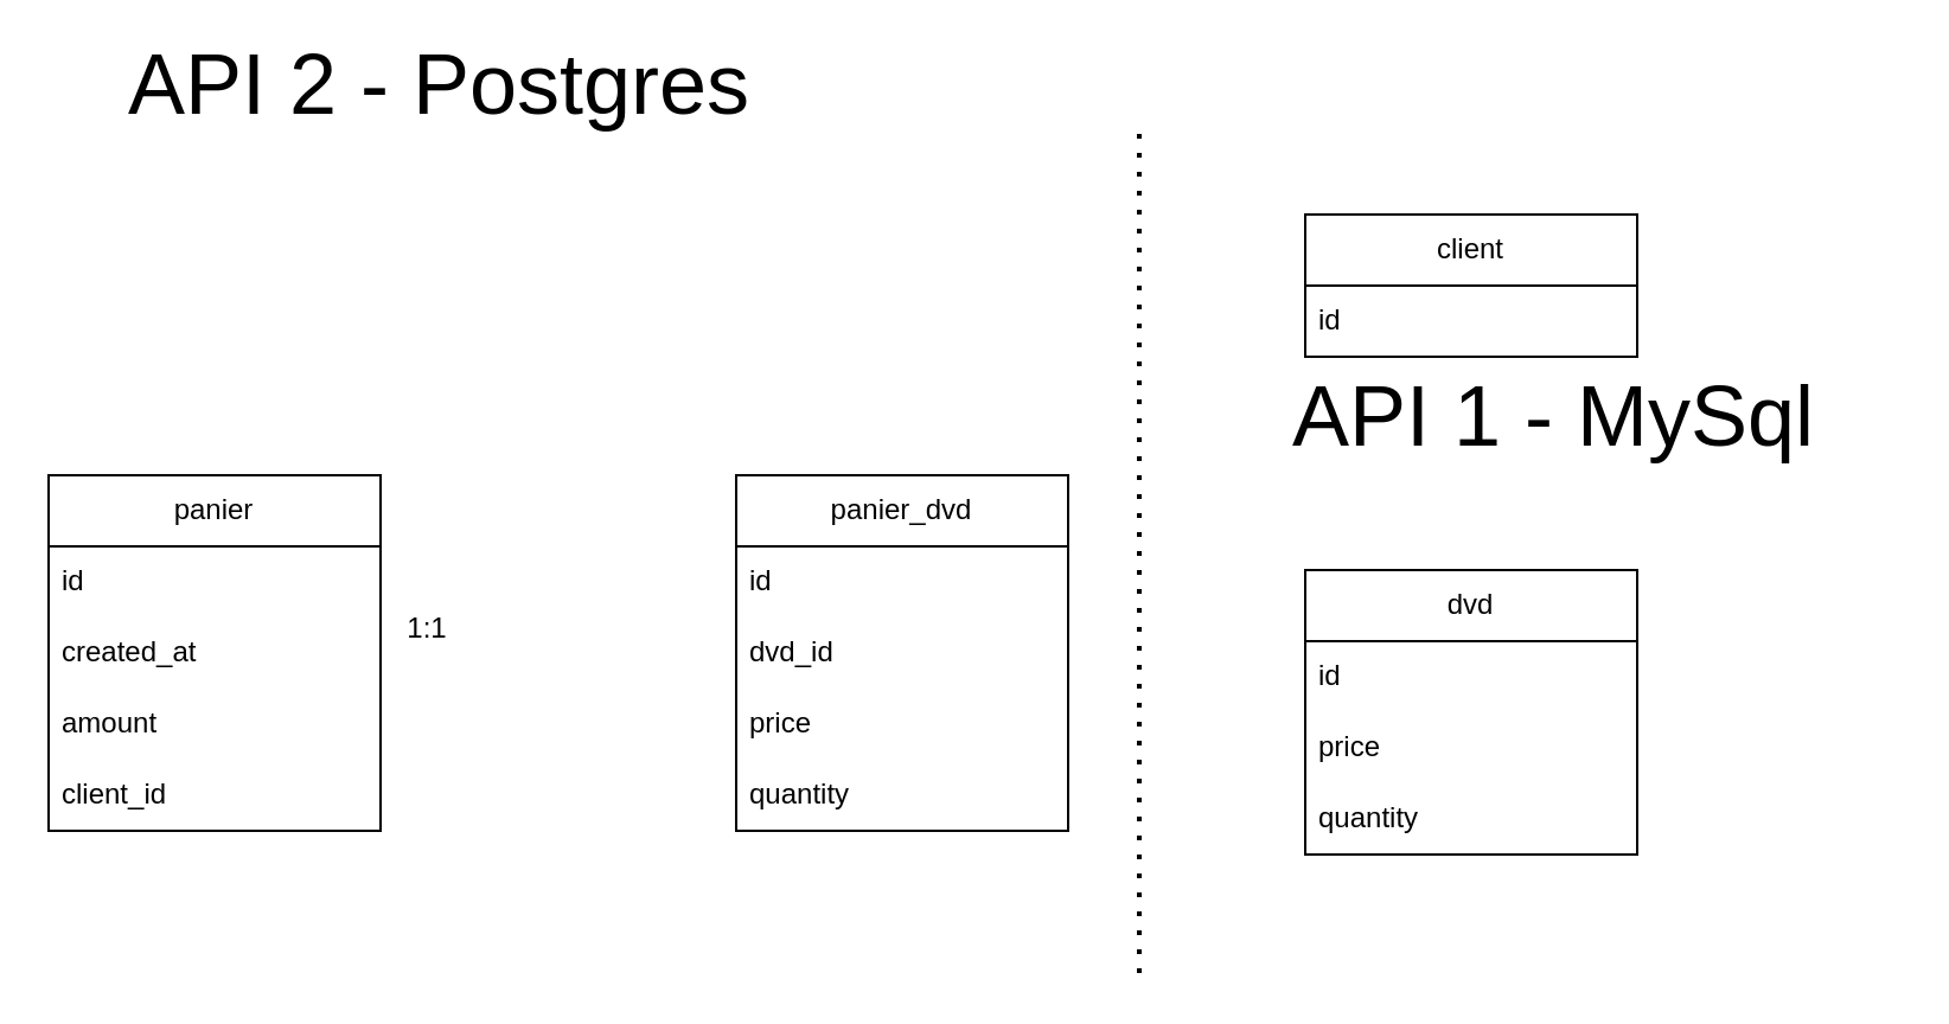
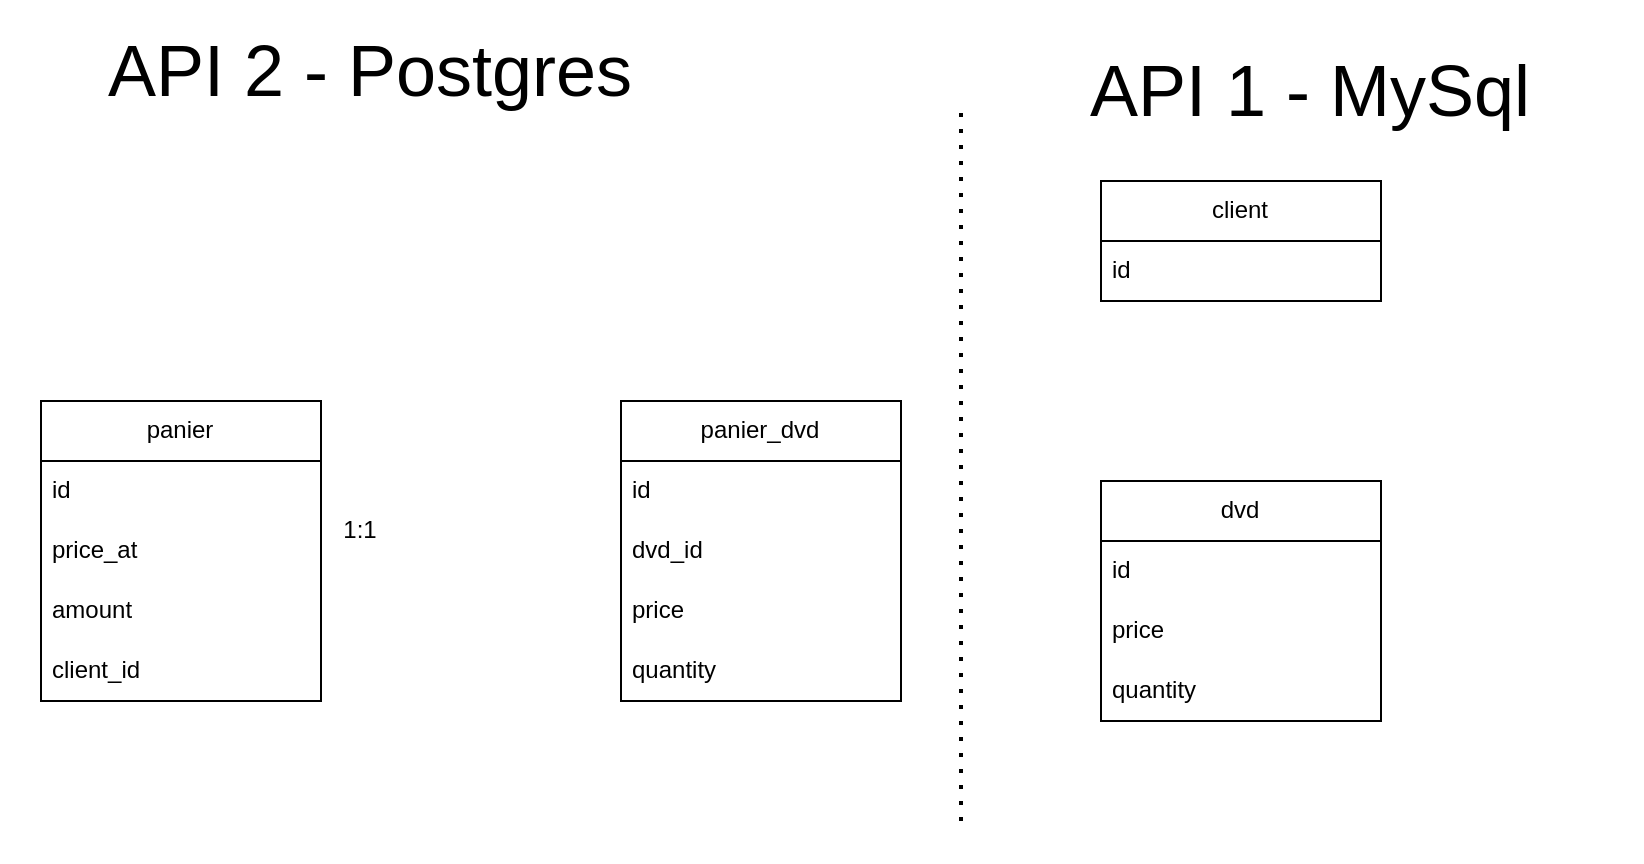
- <mxCell id="21" value="&lt;font style=&quot;font-size: 36px;&quot;&gt;API 1 - MySql&lt;/font&gt;" style="text;html=1;strokeColor=none;fillColor=none;align=center;verticalAlign=middle;whiteSpace=wrap;rounded=0;" vertex="1" parent="1"><mxGeometry x="510" y="160" width="290" height="30" as="geometry" /></mxCell>
+ <mxCell id="21" value="&lt;font style=&quot;font-size: 36px;&quot;&gt;API 1 - MySql&lt;/font&gt;" style="text;html=1;strokeColor=none;fillColor=none;align=center;verticalAlign=middle;whiteSpace=wrap;rounded=0;" vertex="1" parent="1"><mxGeometry x="510" y="30" width="290" height="30" as="geometry" /></mxCell>
- <mxCell id="9" value="created_at" style="text;strokeColor=none;fillColor=none;align=left;verticalAlign=middle;spacingLeft=4;spacingRight=4;overflow=hidden;points=[[0,0.5],[1,0.5]];portConstraint=eastwest;rotatable=0;whiteSpace=wrap;html=1;" parent="7" vertex="1"><mxGeometry y="60" width="140" height="30" as="geometry" /></mxCell>
+ <mxCell id="9" value="price_at" style="text;strokeColor=none;fillColor=none;align=left;verticalAlign=middle;spacingLeft=4;spacingRight=4;overflow=hidden;points=[[0,0.5],[1,0.5]];portConstraint=eastwest;rotatable=0;whiteSpace=wrap;html=1;" parent="7" vertex="1"><mxGeometry y="60" width="140" height="30" as="geometry" /></mxCell>
